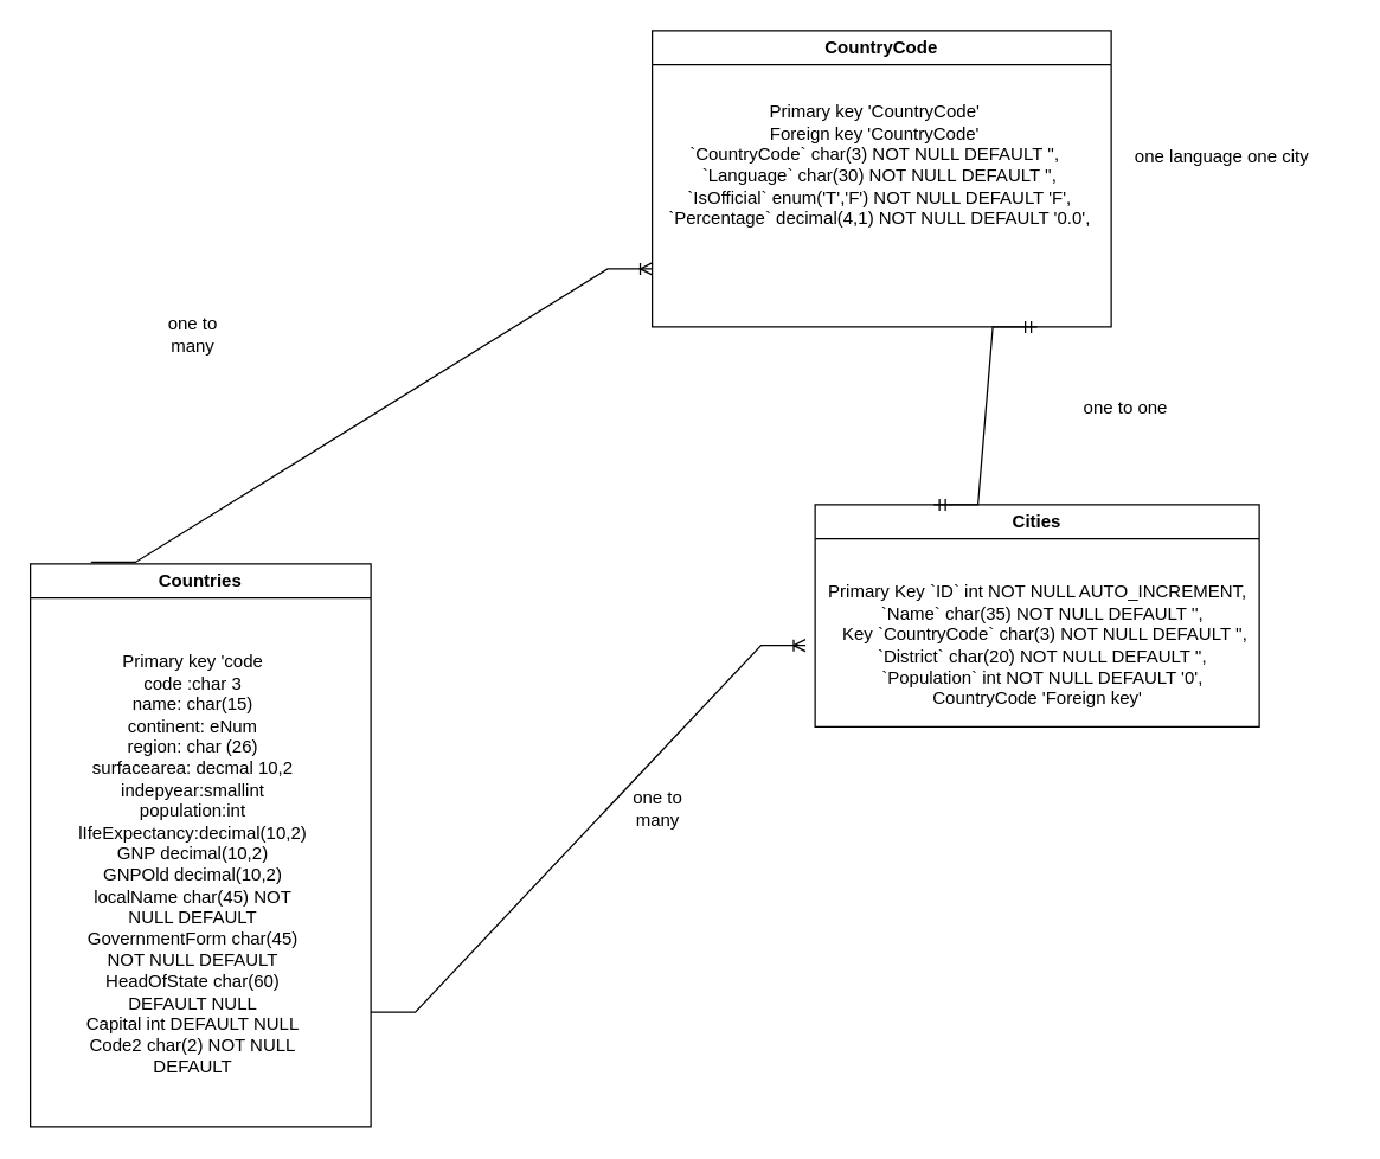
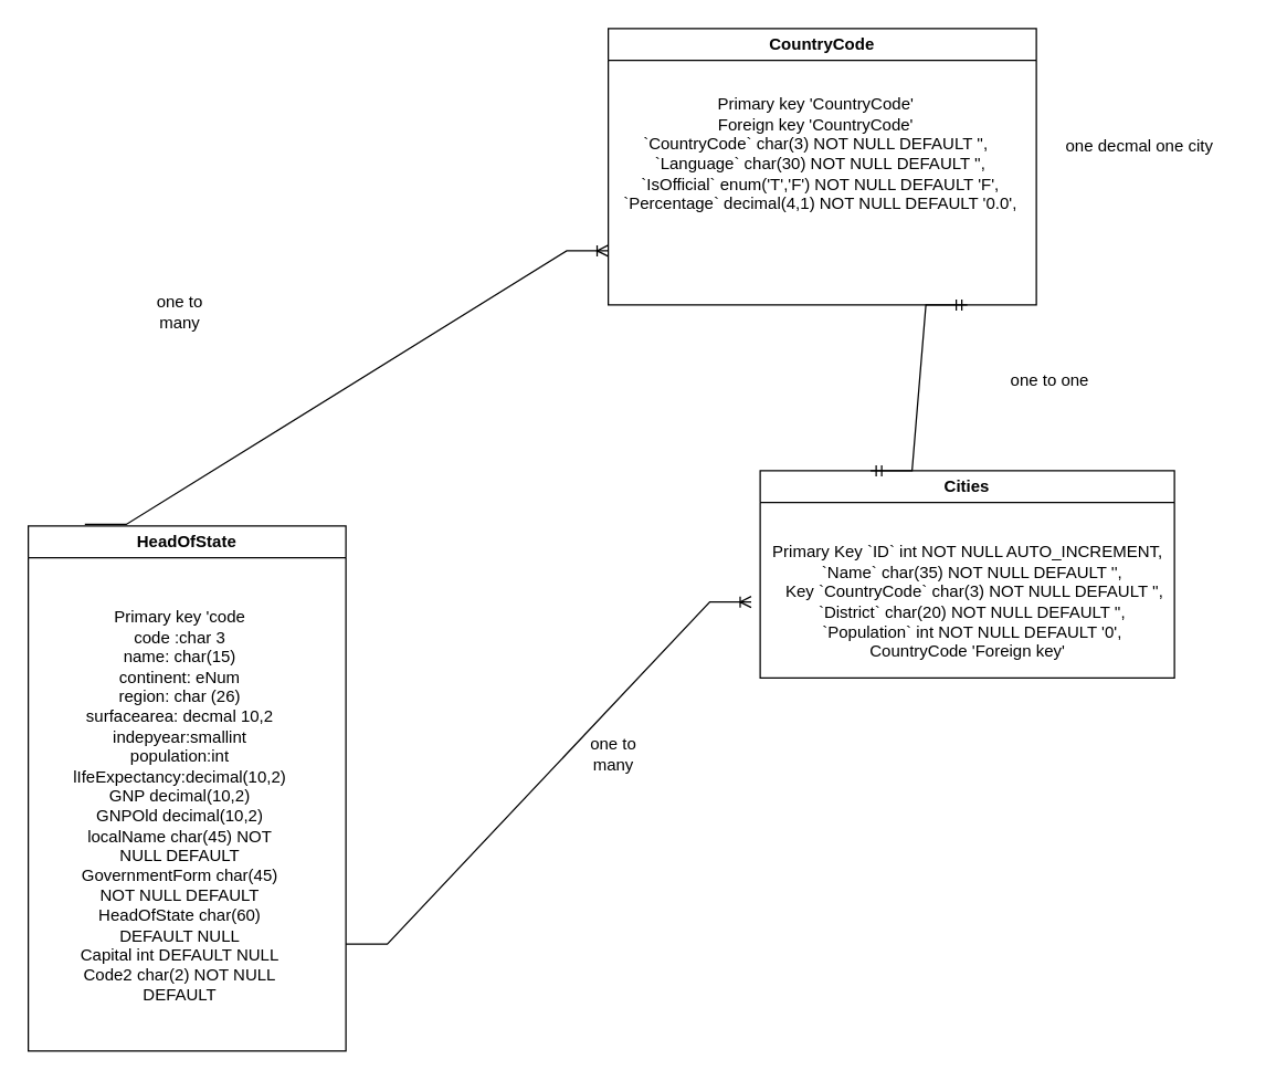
- <mxCell id="8" value="one language one city" style="text;html=1;strokeColor=none;fillColor=none;align=center;verticalAlign=middle;whiteSpace=wrap;rounded=0;" parent="1" vertex="1"><mxGeometry x="740" y="90" width="170" height="30" as="geometry" /></mxCell>
+ <mxCell id="8" value="one decmal one city" style="text;html=1;strokeColor=none;fillColor=none;align=center;verticalAlign=middle;whiteSpace=wrap;rounded=0;" parent="1" vertex="1"><mxGeometry x="740" y="90" width="170" height="30" as="geometry" /></mxCell>
- <mxCell id="2" value="Countries" style="swimlane;whiteSpace=wrap;html=1;" parent="1" vertex="1"><mxGeometry x="20" y="380" width="230" height="380" as="geometry" /></mxCell>
+ <mxCell id="2" value="HeadOfState" style="swimlane;whiteSpace=wrap;html=1;" parent="1" vertex="1"><mxGeometry x="20" y="380" width="230" height="380" as="geometry" /></mxCell>
